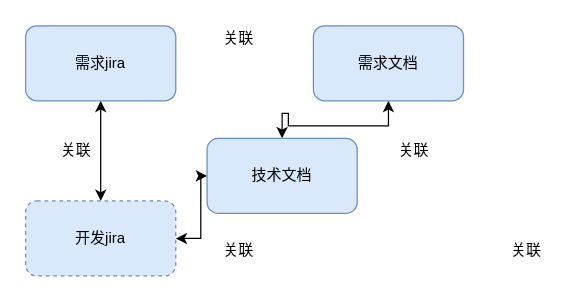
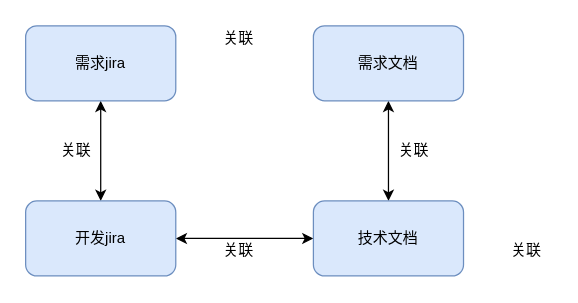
- <mxCell id="8" value="技术文档" style="rounded=1;whiteSpace=wrap;html=1;fillColor=#dae8fc;strokeColor=#6c8ebf;" vertex="1" parent="1"><mxGeometry x="165" y="110" width="120" height="60" as="geometry" /></mxCell>
+ <mxCell id="8" value="技术文档" style="rounded=1;whiteSpace=wrap;html=1;fillColor=#dae8fc;strokeColor=#6c8ebf;" vertex="1" parent="1"><mxGeometry x="250" y="160" width="120" height="60" as="geometry" /></mxCell>
- <mxCell id="7" value="开发jira" style="rounded=1;whiteSpace=wrap;html=1;fillColor=#dae8fc;strokeColor=#6c8ebf;dashed=1;" vertex="1" parent="1"><mxGeometry x="20" y="160" width="120" height="60" as="geometry" /></mxCell>
+ <mxCell id="7" value="开发jira" style="rounded=1;whiteSpace=wrap;html=1;fillColor=#dae8fc;strokeColor=#6c8ebf;" vertex="1" parent="1"><mxGeometry x="20" y="160" width="120" height="60" as="geometry" /></mxCell>
